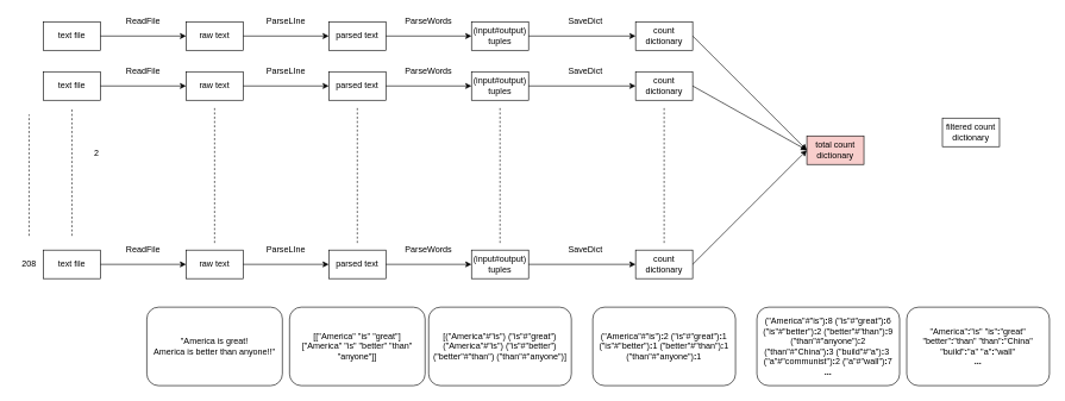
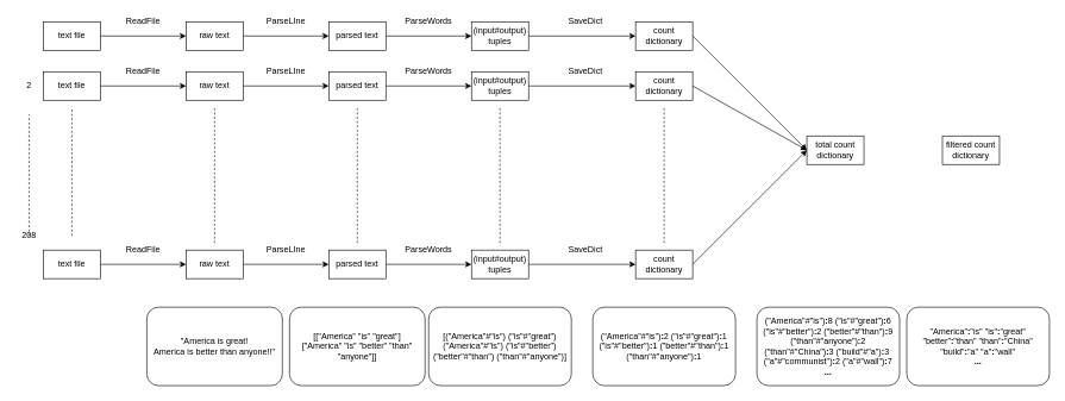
- <mxCell id="15" value="filtered count dictionary" style="rounded=0;whiteSpace=wrap;html=1;" parent="1" vertex="1"><mxGeometry x="1320" y="165" width="80" height="40" as="geometry" /></mxCell>
+ <mxCell id="15" value="filtered count dictionary" style="rounded=0;whiteSpace=wrap;html=1;" parent="1" vertex="1"><mxGeometry x="1320" y="190" width="80" height="40" as="geometry" /></mxCell>
- <mxCell id="14" value="total count dictionary" style="rounded=0;whiteSpace=wrap;html=1;fillColor=#f8cecc;" parent="1" vertex="1"><mxGeometry x="1130" y="190" width="80" height="40" as="geometry" /></mxCell>
+ <mxCell id="14" value="total count dictionary" style="rounded=0;whiteSpace=wrap;html=1;" parent="1" vertex="1"><mxGeometry x="1130" y="190" width="80" height="40" as="geometry" /></mxCell>
- <mxCell id="52" value="2" style="text;html=1;strokeColor=none;fillColor=none;align=center;verticalAlign=middle;whiteSpace=wrap;rounded=0;" parent="1" vertex="1"><mxGeometry x="115" y="205" width="40" height="20" as="geometry" /></mxCell>
+ <mxCell id="52" value="2" style="text;html=1;strokeColor=none;fillColor=none;align=center;verticalAlign=middle;whiteSpace=wrap;rounded=0;" parent="1" vertex="1"><mxGeometry y="110" width="40" height="20" as="geometry" x="20" /></mxCell>
- <mxCell id="53" value="208" style="text;html=1;strokeColor=none;fillColor=none;align=center;verticalAlign=middle;whiteSpace=wrap;rounded=0;" parent="1" vertex="1"><mxGeometry y="360" width="40" height="20" as="geometry" x="20" /></mxCell>
+ <mxCell id="53" value="208" style="text;html=1;strokeColor=none;fillColor=none;align=center;verticalAlign=middle;whiteSpace=wrap;rounded=0;" parent="1" vertex="1"><mxGeometry x="20" y="320" width="40" height="20" as="geometry" /></mxCell>
